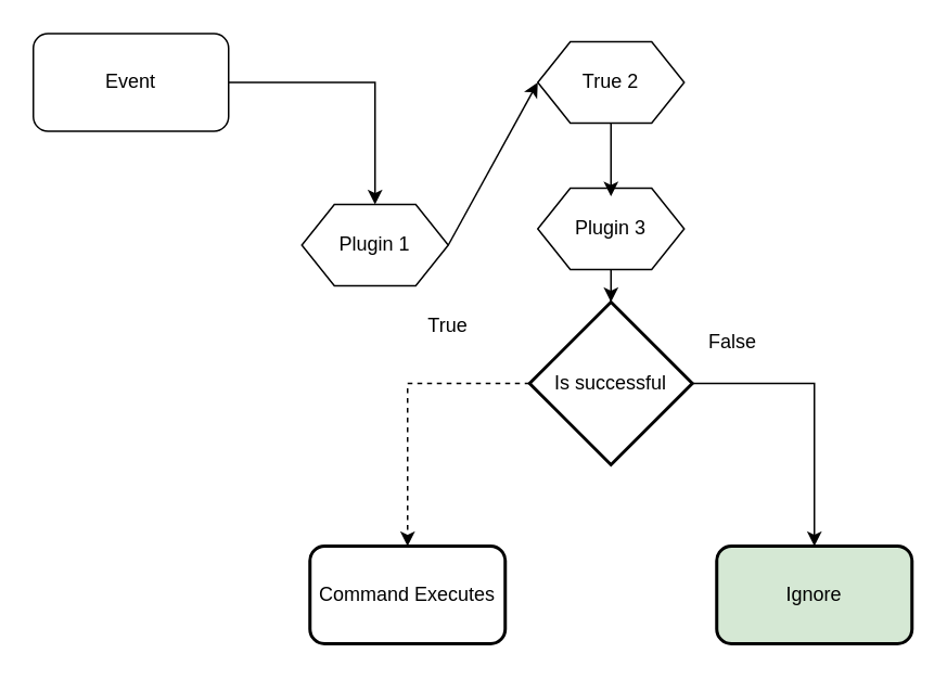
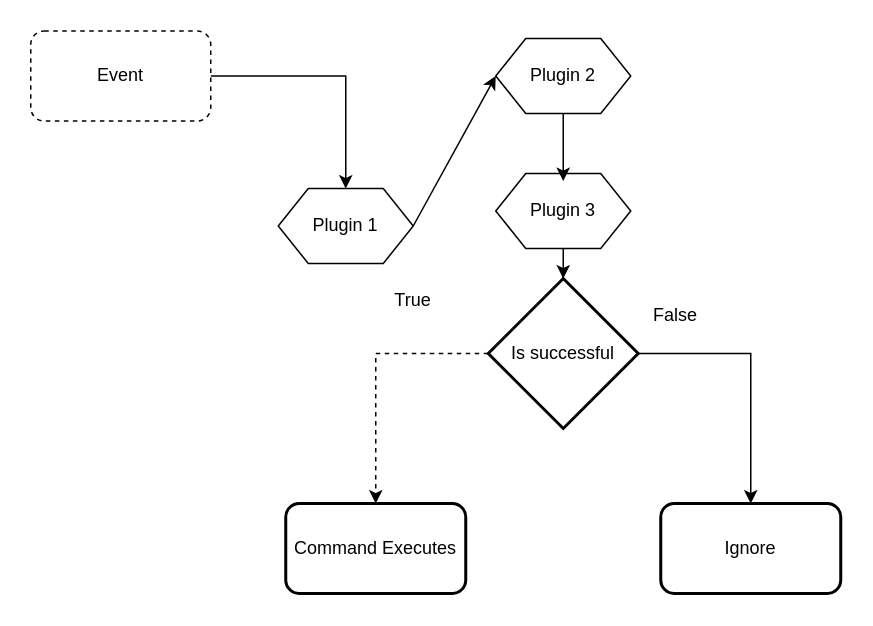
- <mxCell id="3" value="Event" style="rounded=1;whiteSpace=wrap;html=1;" vertex="1" parent="1"><mxGeometry x="20" y="20" width="120" height="60" as="geometry" /></mxCell>
+ <mxCell id="3" value="Event" style="rounded=1;whiteSpace=wrap;html=1;dashed=1;" vertex="1" parent="1"><mxGeometry x="20" y="20" width="120" height="60" as="geometry" /></mxCell>
- <mxCell id="5" value="True 2" style="shape=hexagon;perimeter=hexagonPerimeter2;whiteSpace=wrap;html=1;fixedSize=1;" vertex="1" parent="1"><mxGeometry x="330" y="25" width="90" height="50" as="geometry" /></mxCell>
+ <mxCell id="5" value="Plugin 2" style="shape=hexagon;perimeter=hexagonPerimeter2;whiteSpace=wrap;html=1;fixedSize=1;" vertex="1" parent="1"><mxGeometry x="330" y="25" width="90" height="50" as="geometry" /></mxCell>
- <mxCell id="14" value="Ignore" style="rounded=1;whiteSpace=wrap;html=1;strokeWidth=2;fillColor=#d5e8d4;" vertex="1" parent="1"><mxGeometry x="440" y="335" width="120" height="60" as="geometry" /></mxCell>
+ <mxCell id="14" value="Ignore" style="rounded=1;whiteSpace=wrap;html=1;strokeWidth=2;" vertex="1" parent="1"><mxGeometry x="440" y="335" width="120" height="60" as="geometry" /></mxCell>
